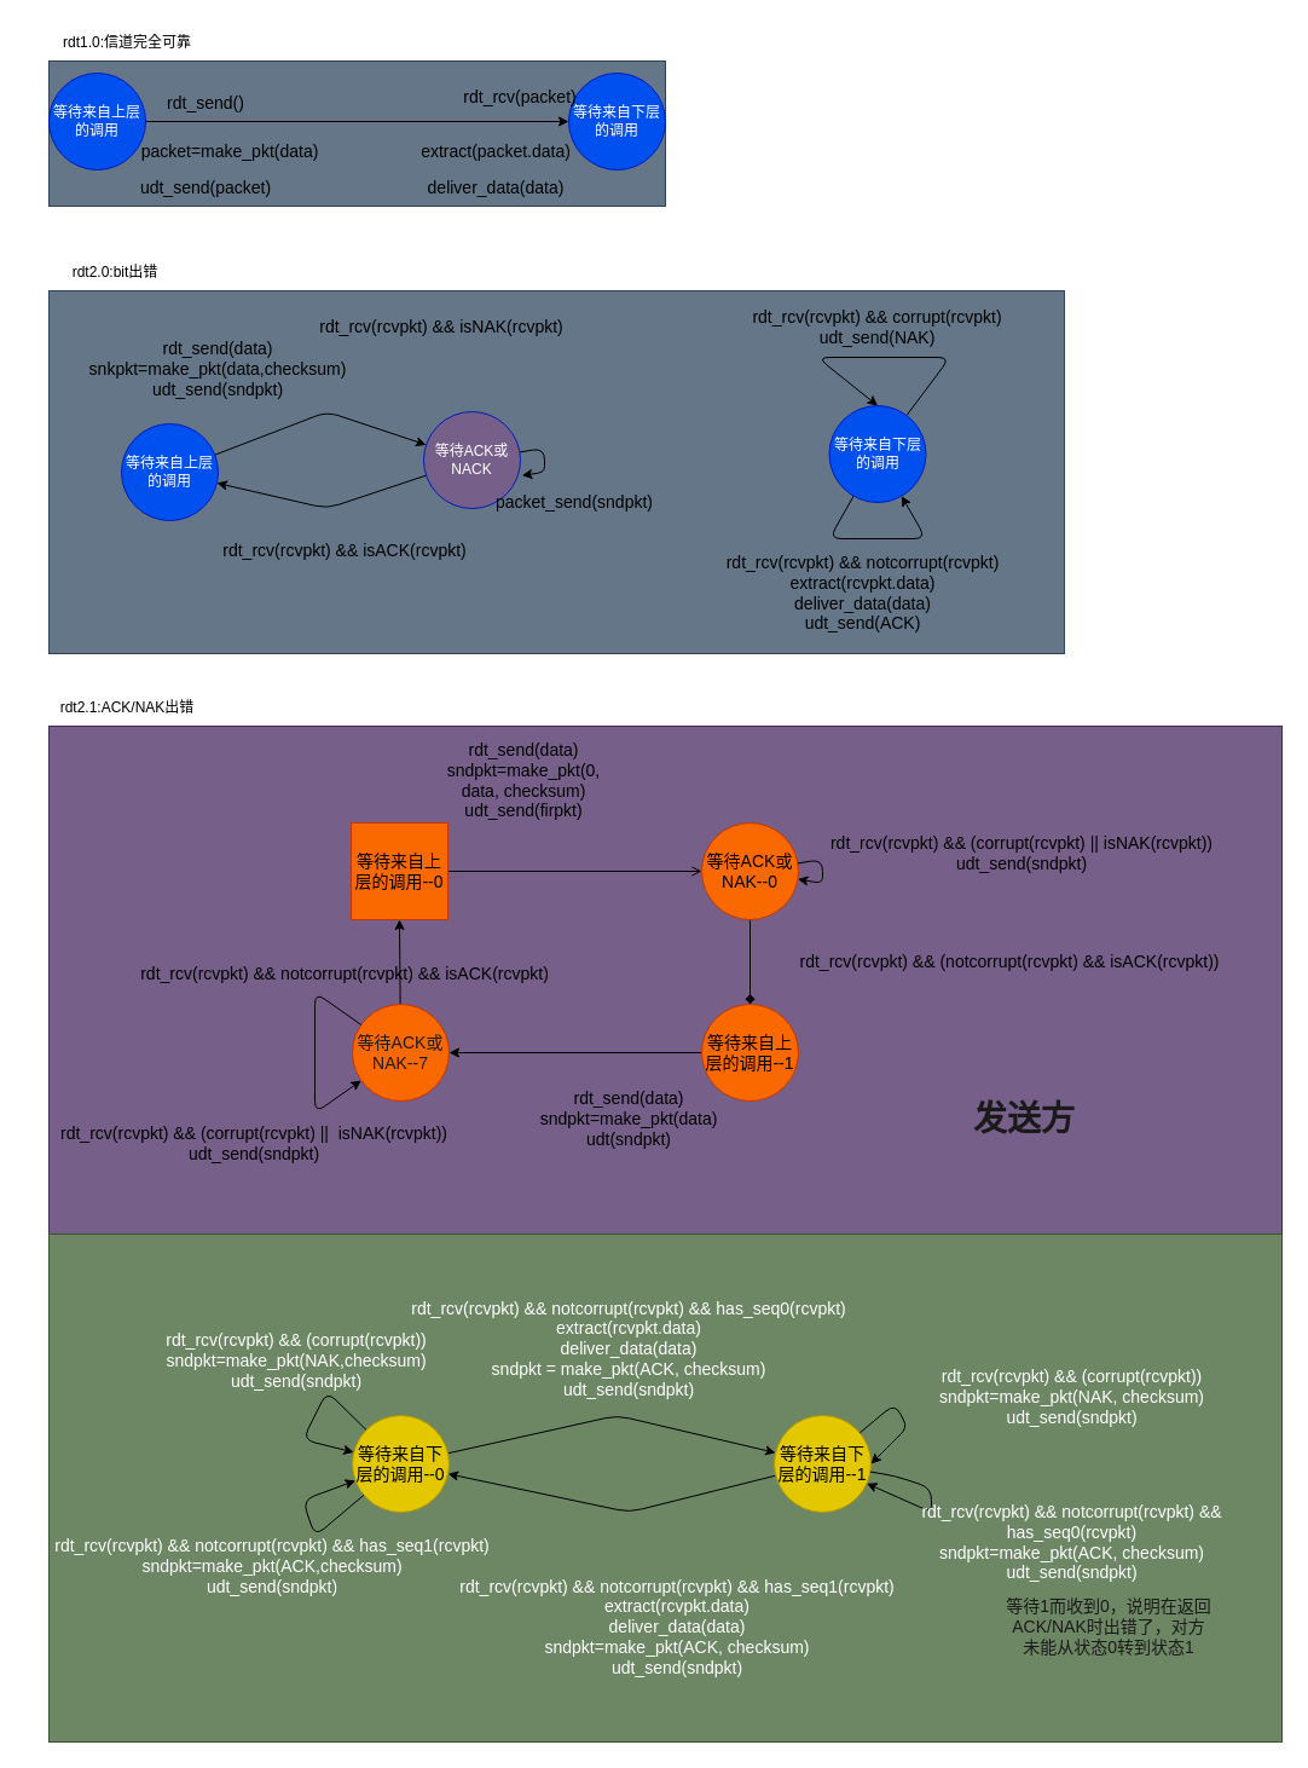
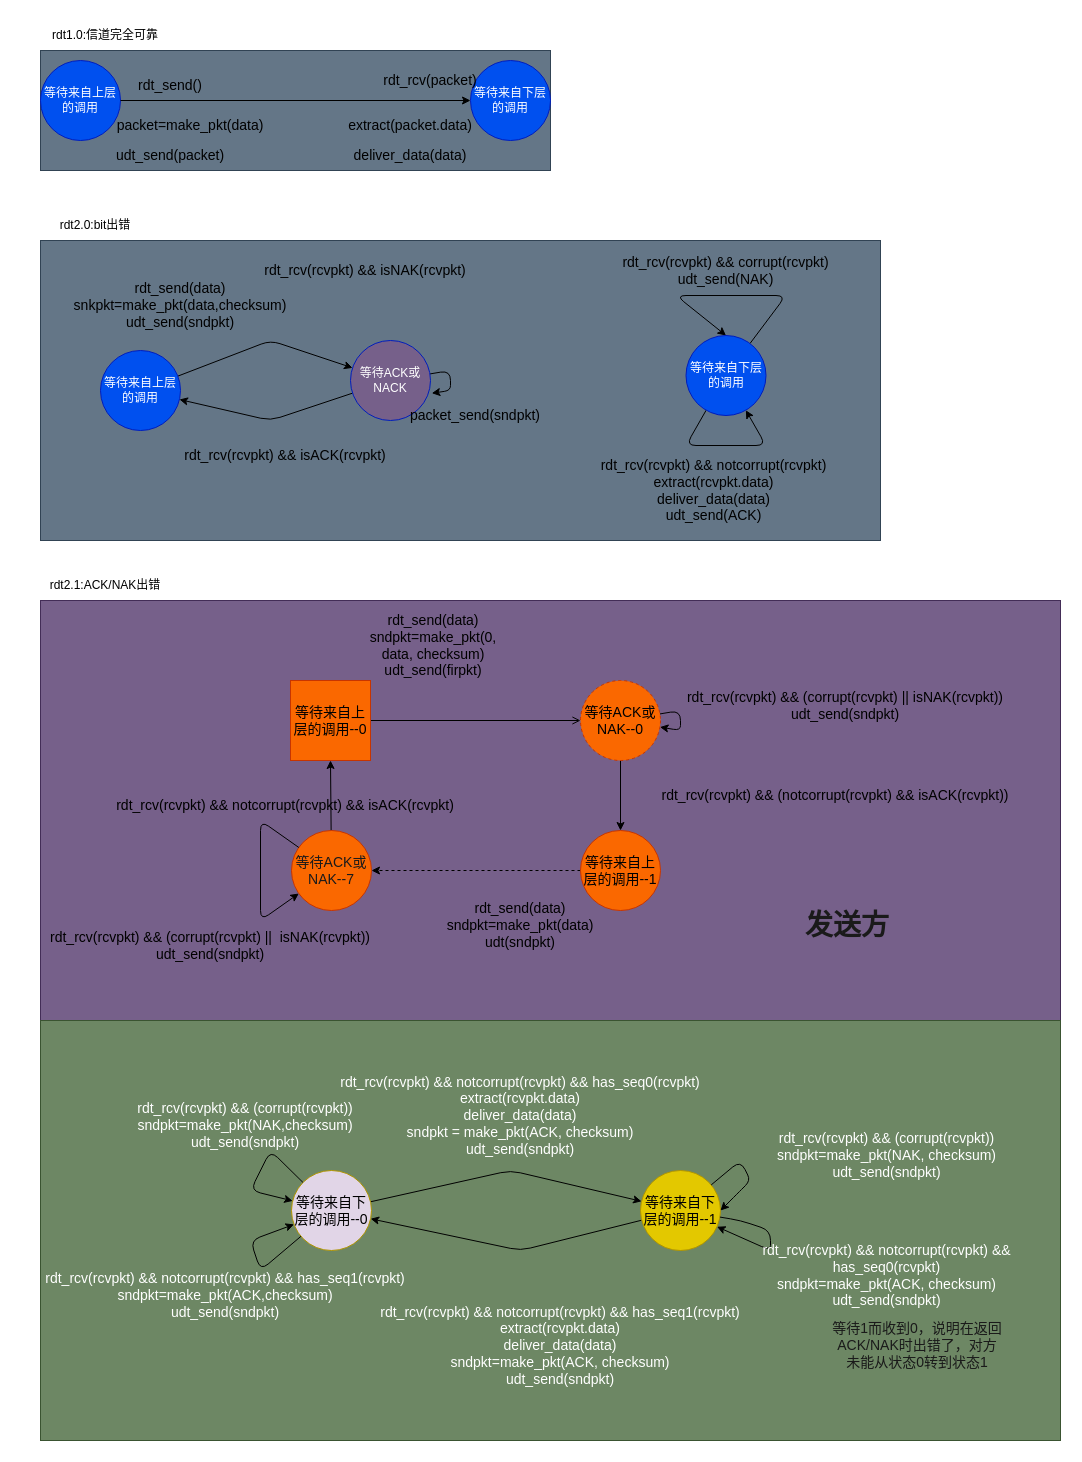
- <mxCell id="36" value="等待ACK或NAK--0" style="ellipse;whiteSpace=wrap;html=1;aspect=fixed;fontSize=14;fillColor=#fa6800;fontColor=#000000;strokeColor=#C73500;" vertex="1" parent="1"><mxGeometry x="580" y="680" width="80" height="80" as="geometry" /></mxCell>
+ <mxCell id="36" value="等待ACK或NAK--0" style="ellipse;whiteSpace=wrap;html=1;aspect=fixed;fontSize=14;fillColor=#fa6800;fontColor=#000000;strokeColor=#C73500;dashed=1;" vertex="1" parent="1"><mxGeometry x="580" y="680" width="80" height="80" as="geometry" /></mxCell>
- <mxCell id="35" style="edgeStyle=none;html=1;entryX=0.5;entryY=0;entryDx=0;entryDy=0;fontSize=14;endArrow=diamond;" edge="1" parent="1" source="36" target="40"><mxGeometry relative="1" as="geometry" /></mxCell>
+ <mxCell id="35" style="edgeStyle=none;html=1;entryX=0.5;entryY=0;entryDx=0;entryDy=0;fontSize=14;" edge="1" parent="1" source="36" target="40"><mxGeometry relative="1" as="geometry" /></mxCell>
- <mxCell id="39" style="edgeStyle=none;html=1;entryX=1;entryY=0.5;entryDx=0;entryDy=0;fontSize=14;" edge="1" parent="1" source="40" target="38"><mxGeometry relative="1" as="geometry" /></mxCell>
+ <mxCell id="39" style="edgeStyle=none;html=1;entryX=1;entryY=0.5;entryDx=0;entryDy=0;fontSize=14;dashed=1;" edge="1" parent="1" source="40" target="38"><mxGeometry relative="1" as="geometry" /></mxCell>
- <mxCell id="53" value="等待来自下层的调用--0" style="ellipse;whiteSpace=wrap;html=1;aspect=fixed;fontSize=14;fontColor=#000000;fillColor=#e3c800;strokeColor=#B09500;" vertex="1" parent="1"><mxGeometry x="291" y="1170" width="80" height="80" as="geometry" /></mxCell>
+ <mxCell id="53" value="等待来自下层的调用--0" style="ellipse;whiteSpace=wrap;html=1;aspect=fixed;fontSize=14;fontColor=#000000;fillColor=#e1d5e7;strokeColor=#B09500;" vertex="1" parent="1"><mxGeometry x="291" y="1170" width="80" height="80" as="geometry" /></mxCell>
